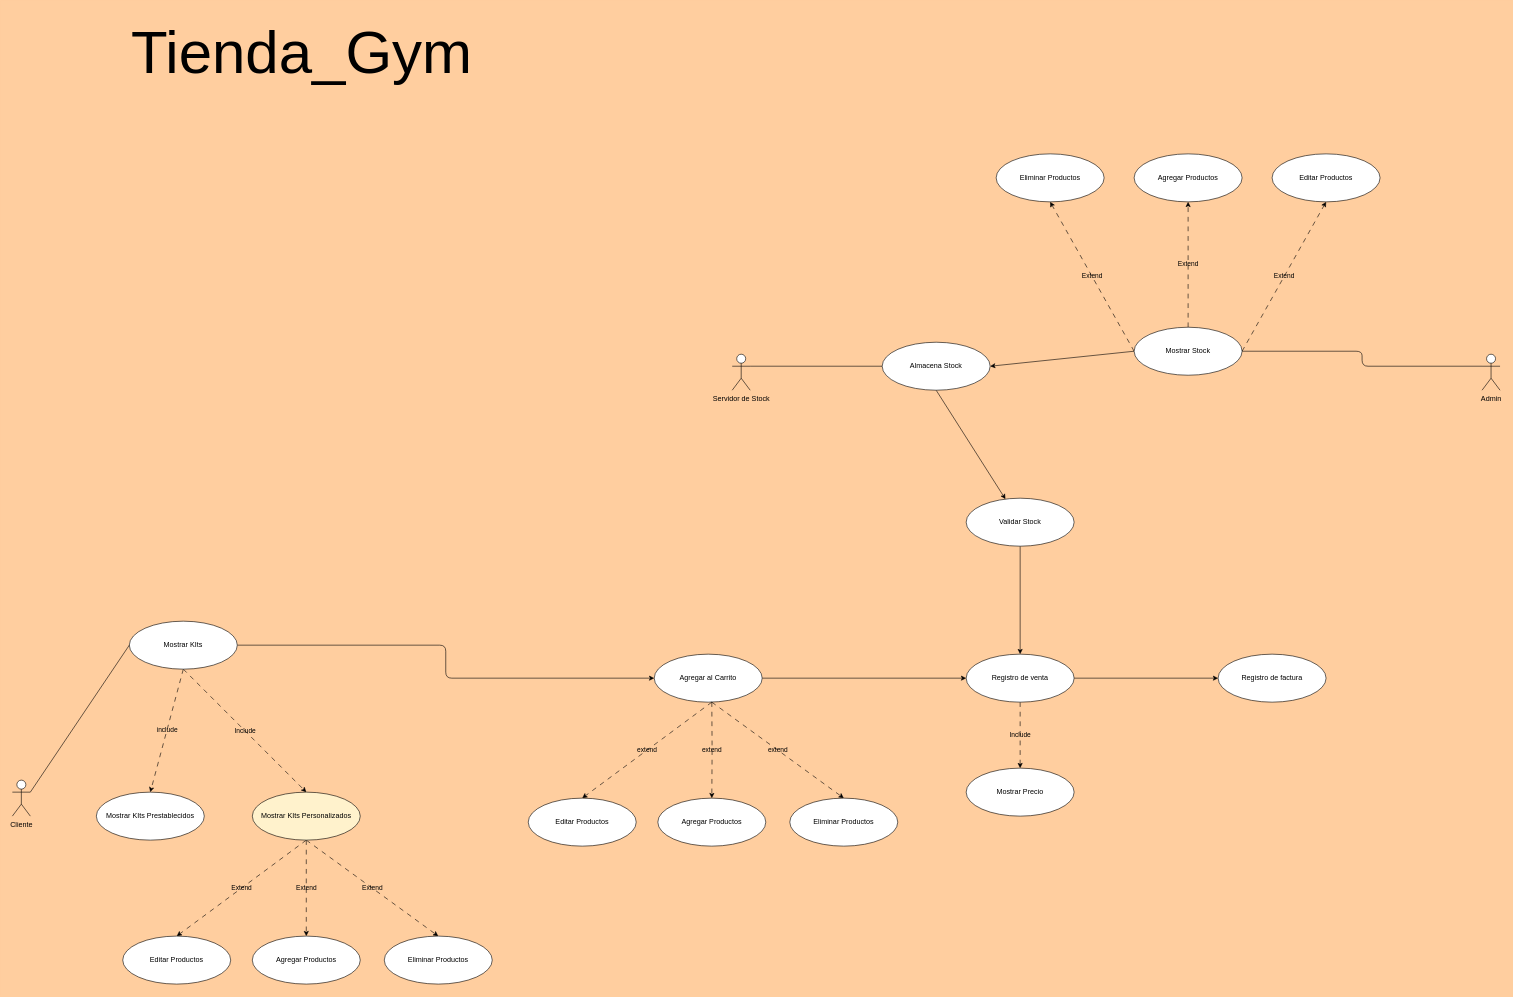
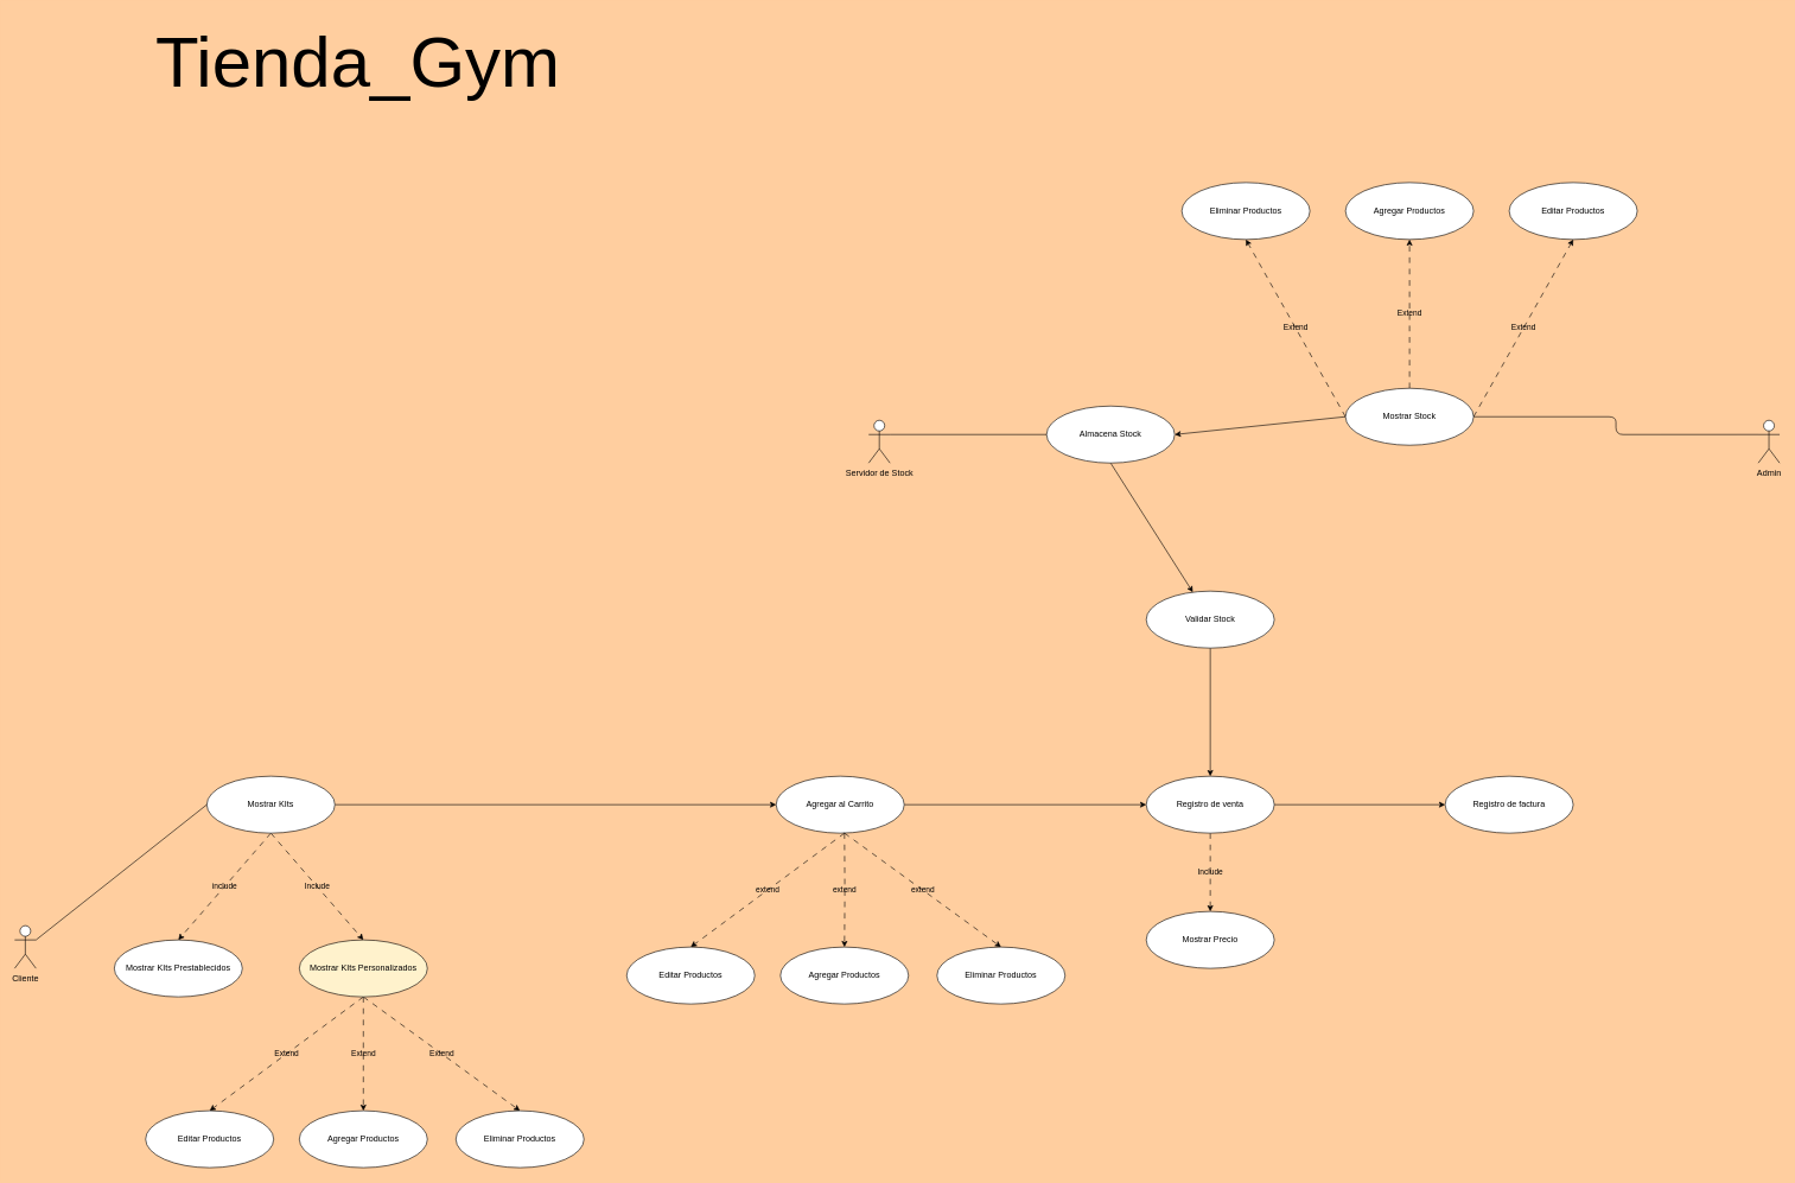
- <mxCell id="7" value="Mostrar KIts" style="ellipse;whiteSpace=wrap;html=1;labelBackgroundColor=none;rounded=1;" vertex="1" parent="1"><mxGeometry x="215" y="1035" width="180" height="80" as="geometry" /></mxCell>
+ <mxCell id="7" value="Mostrar KIts" style="ellipse;whiteSpace=wrap;html=1;labelBackgroundColor=none;rounded=1;" vertex="1" parent="1"><mxGeometry x="290" y="1090" width="180" height="80" as="geometry" /></mxCell>
